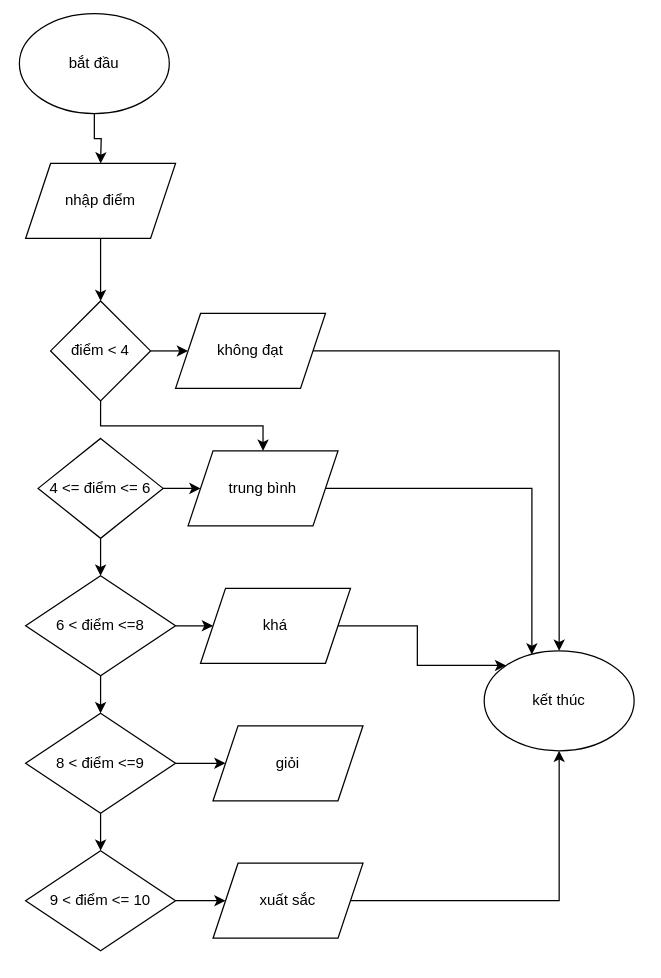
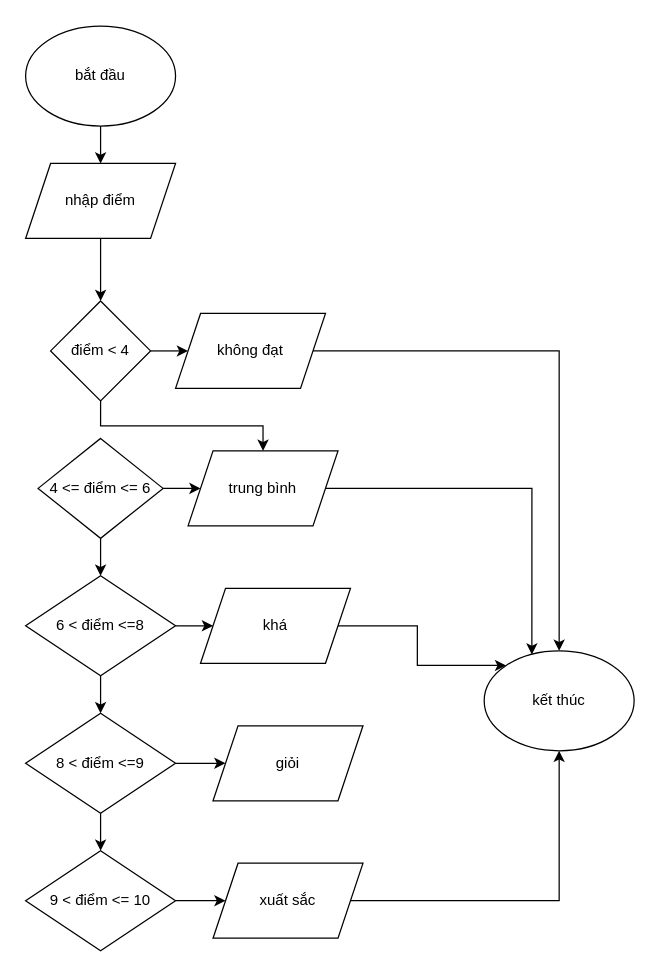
- <mxCell id="3" value="bắt đầu" style="ellipse;whiteSpace=wrap;html=1;" vertex="1" parent="1"><mxGeometry x="15" y="10" width="120" height="80" as="geometry" /></mxCell>
+ <mxCell id="3" value="bắt đầu" style="ellipse;whiteSpace=wrap;html=1;" vertex="1" parent="1"><mxGeometry x="20" y="20" width="120" height="80" as="geometry" /></mxCell>
